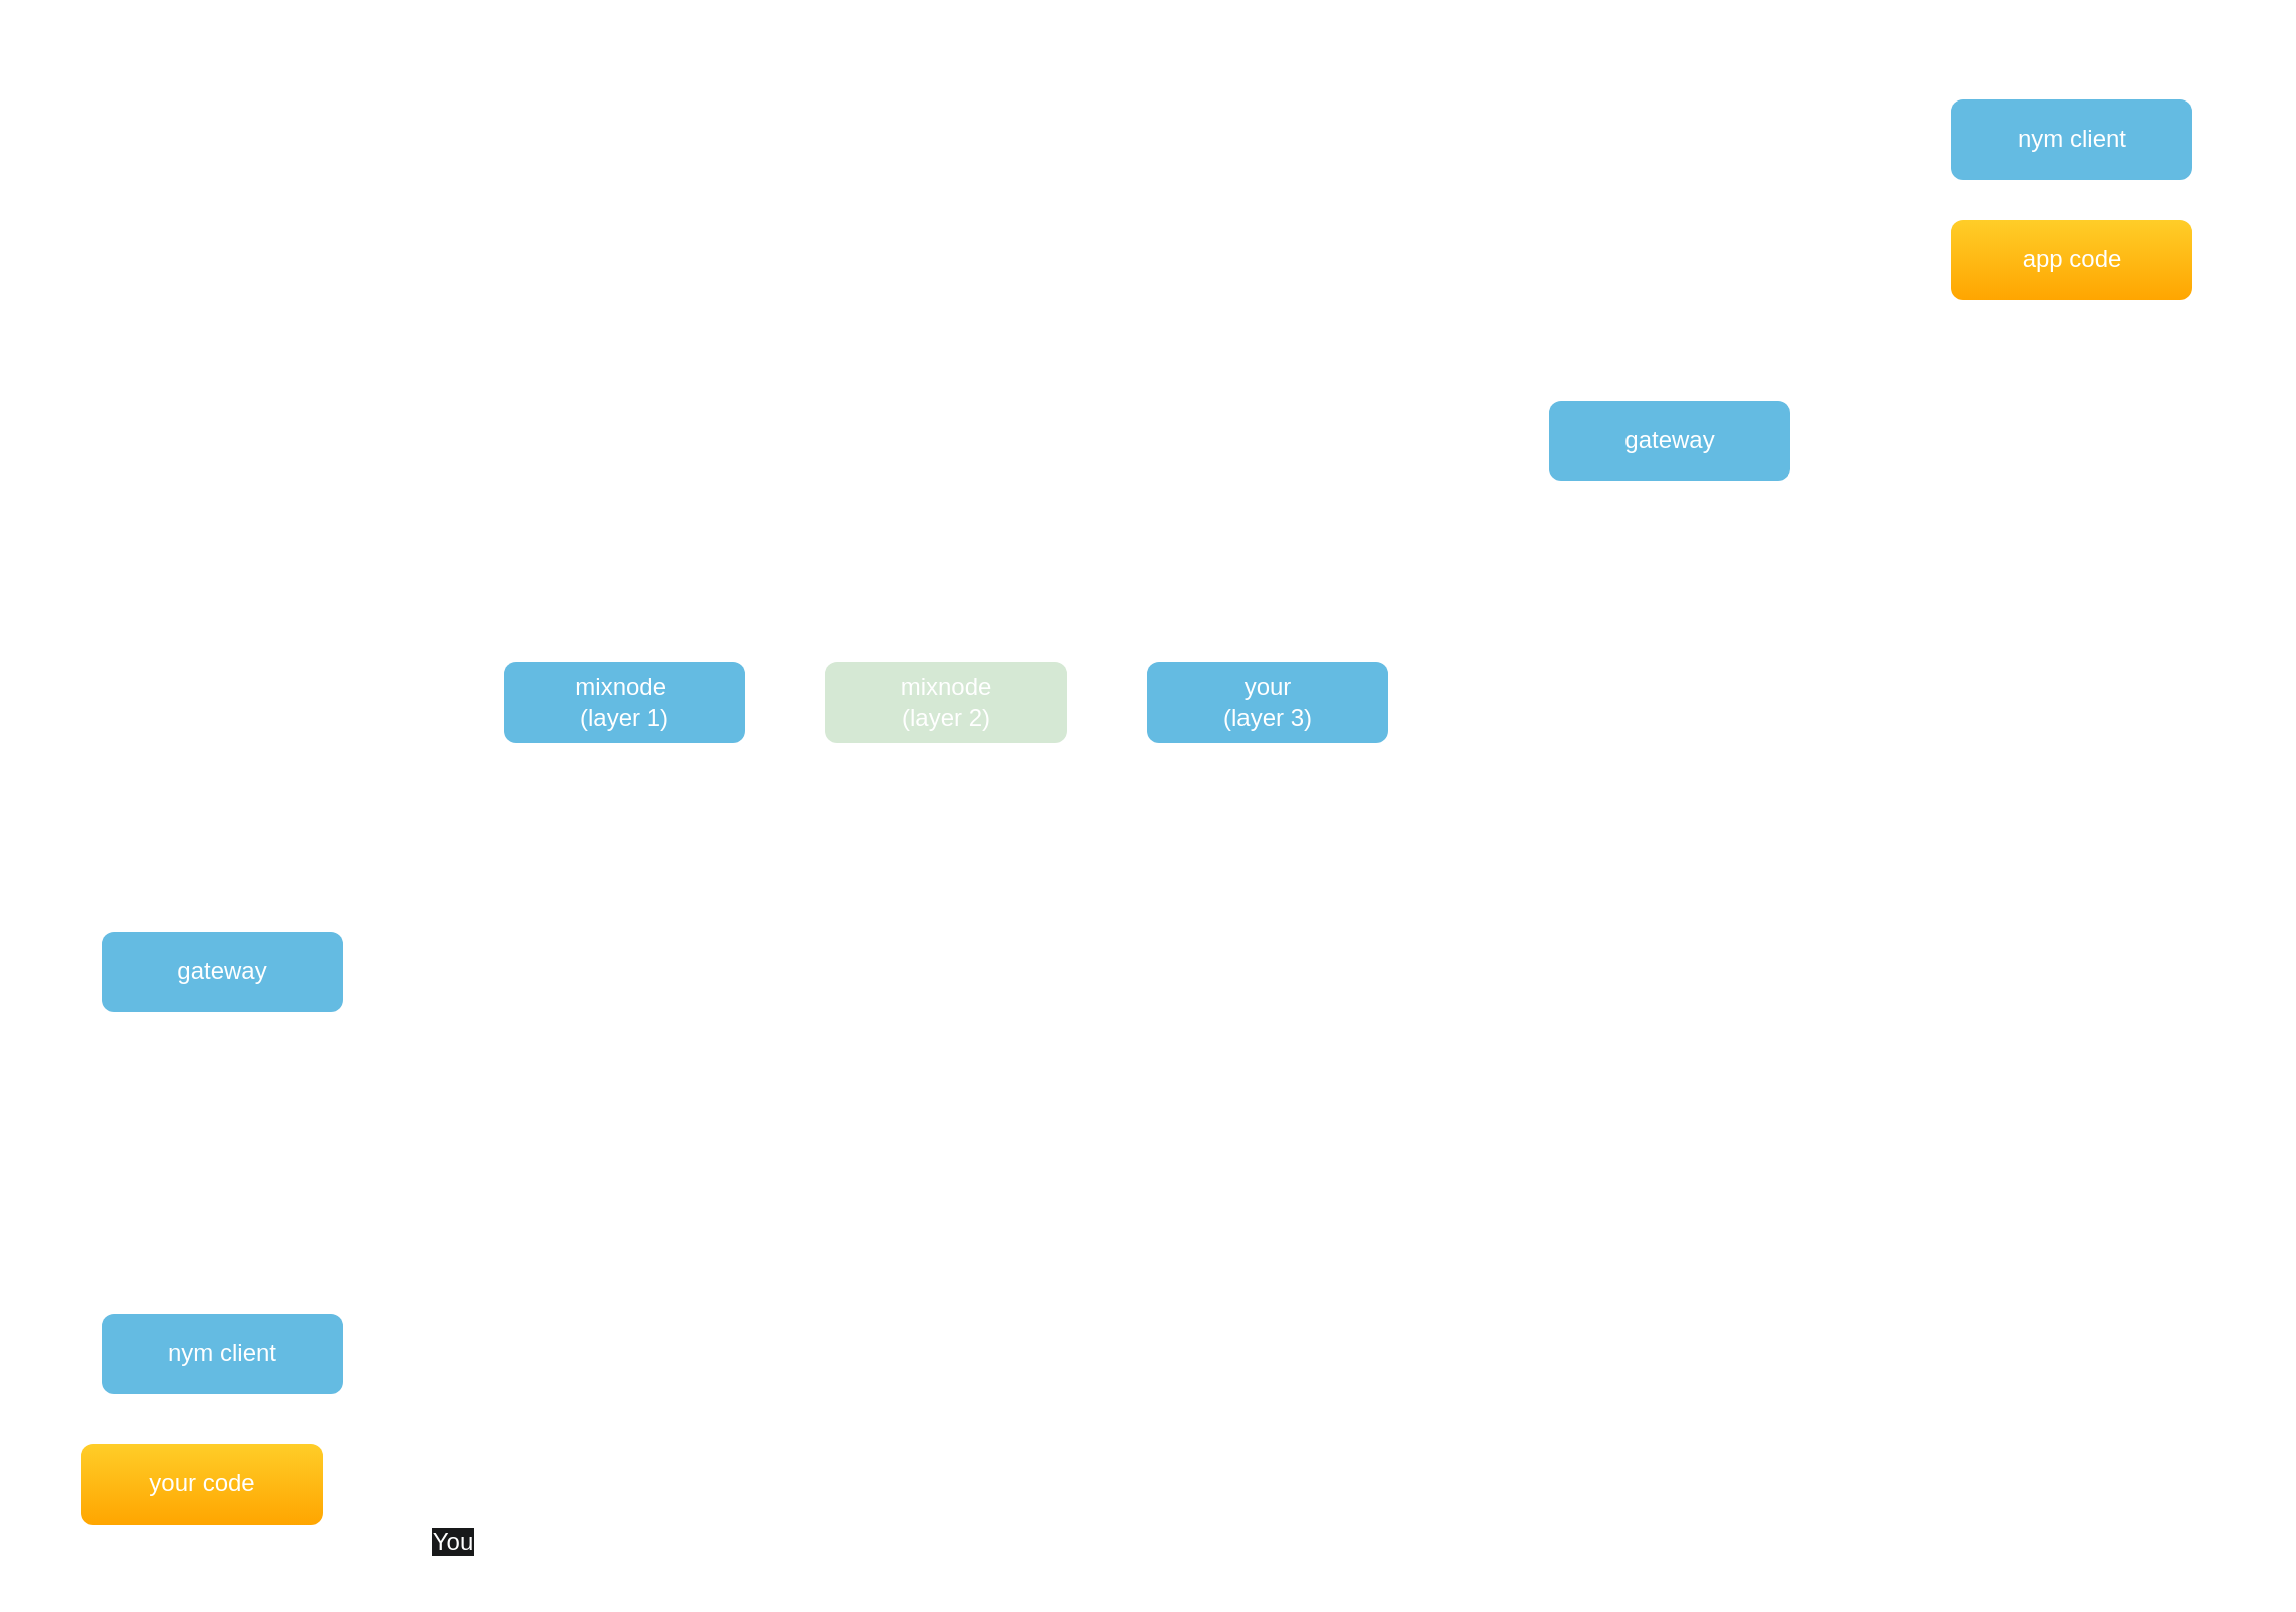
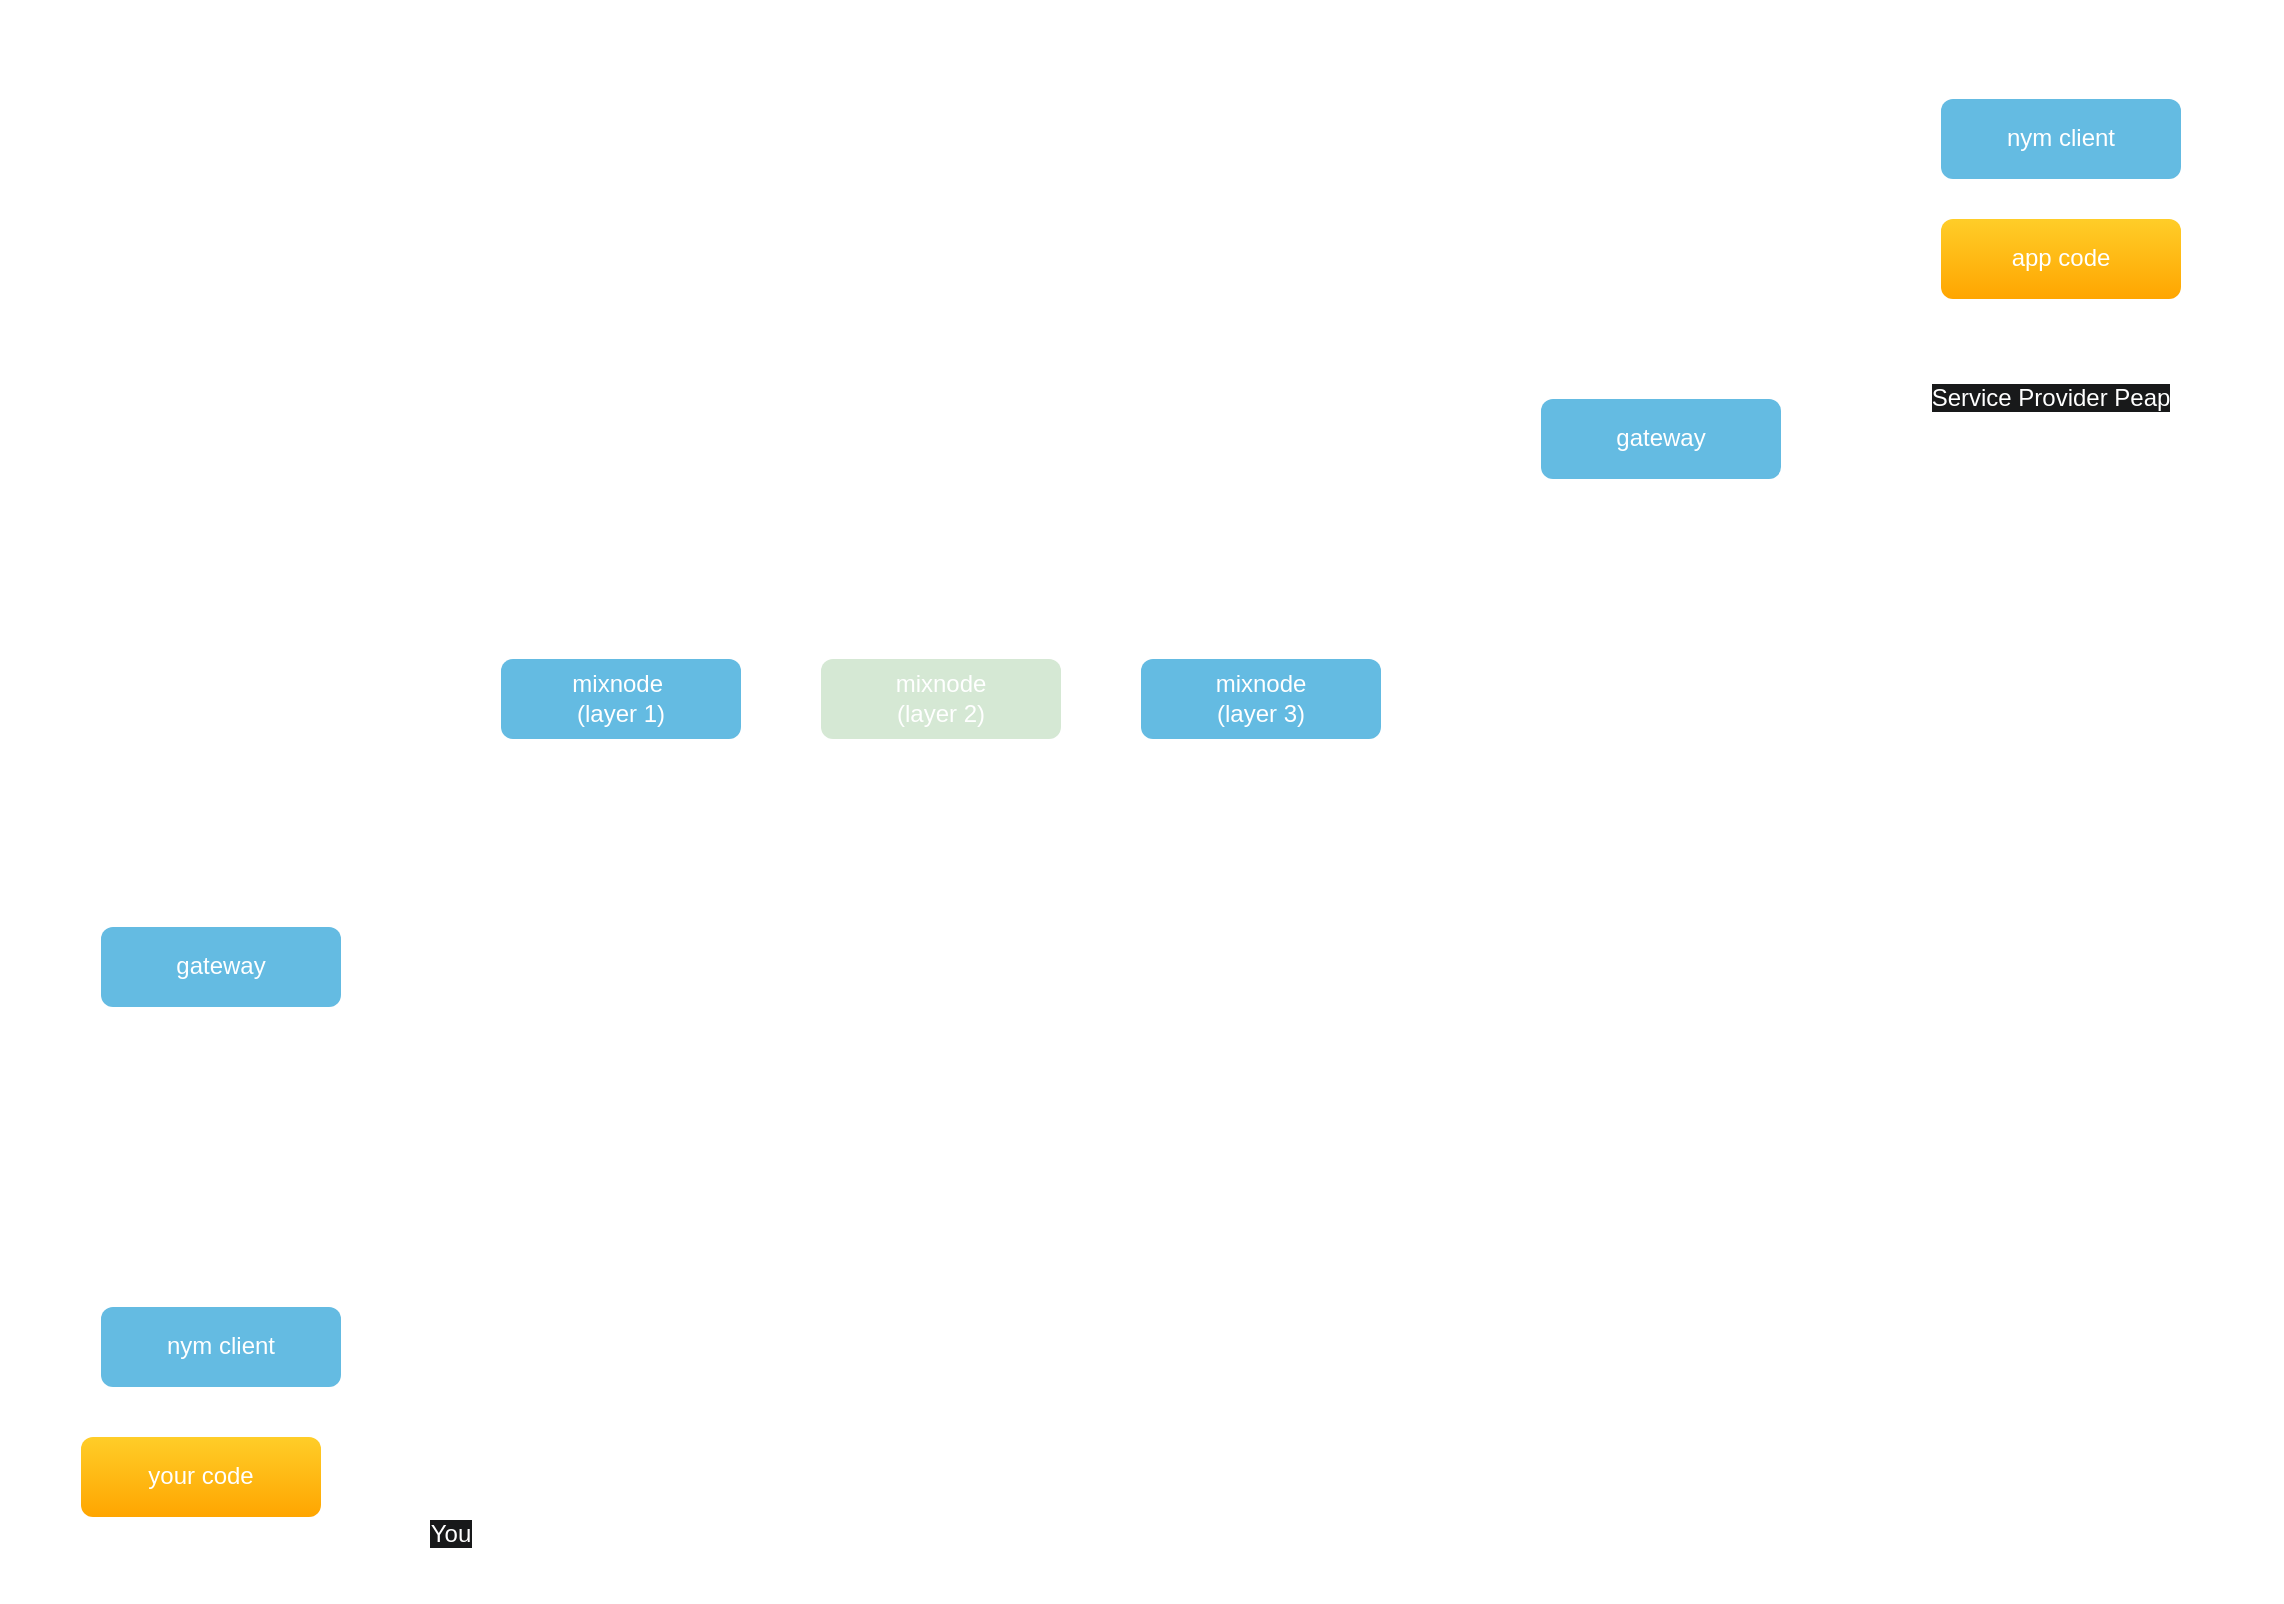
+ <mxCell id="20" value="&lt;font color=&quot;#ffffff&quot; style=&quot;background-color: rgb(24 , 25 , 26)&quot;&gt;Service Provider Peap&lt;/font&gt;" style="text;html=1;align=center;verticalAlign=middle;resizable=0;points=[];autosize=1;strokeColor=#FFFFFF;" parent="1" vertex="1"><mxGeometry x="960" y="189" width="130" height="20" as="geometry" /></mxCell>
- <mxCell id="13" value="your&lt;br&gt;(layer 3)" style="rounded=1;fillColor=#64BBE2;strokeColor=none;strokeWidth=3;shadow=0;html=1;fontColor=#FFFFFF;" parent="1" vertex="1"><mxGeometry x="570" y="329" width="120" height="40" as="geometry" /></mxCell>
+ <mxCell id="13" value="mixnode&lt;br&gt;(layer 3)" style="rounded=1;fillColor=#64BBE2;strokeColor=none;strokeWidth=3;shadow=0;html=1;fontColor=#FFFFFF;" parent="1" vertex="1"><mxGeometry x="570" y="329" width="120" height="40" as="geometry" /></mxCell>
